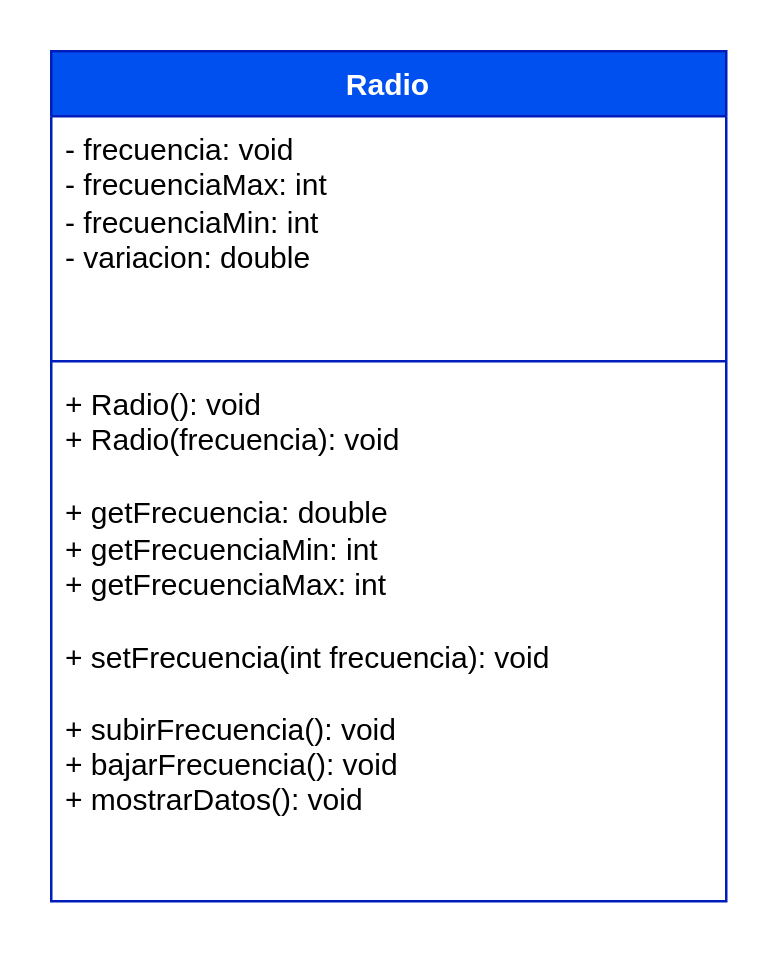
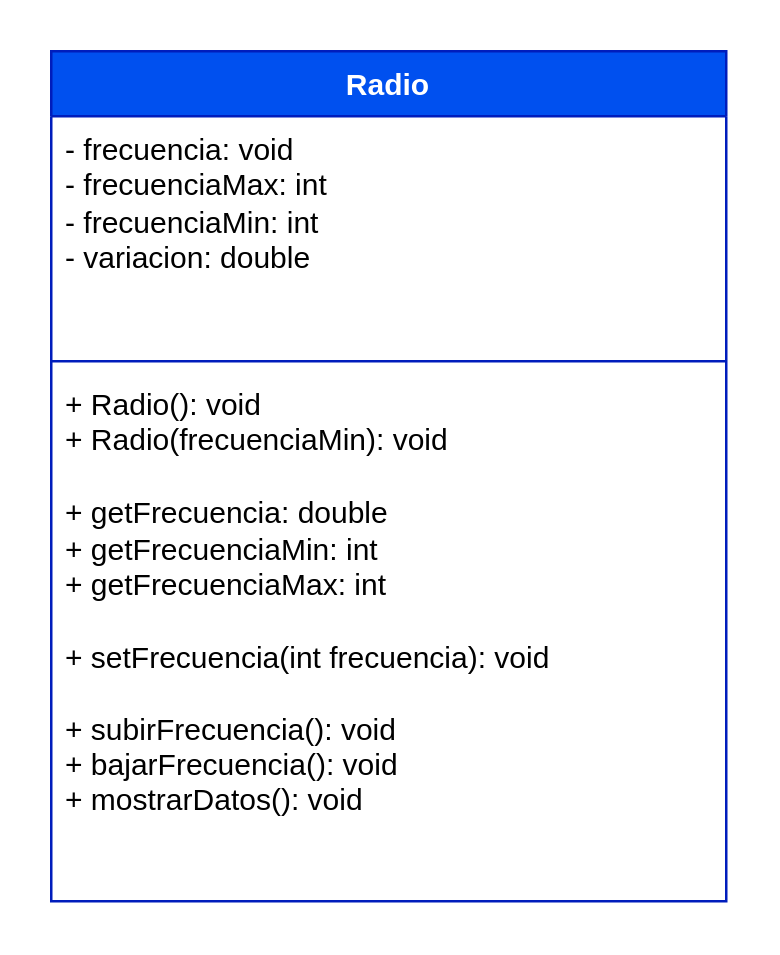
- <mxCell id="5" value="+ Radio(): void&lt;br&gt;+ Radio(frecuencia): void&lt;br&gt;&lt;br&gt;+ getFrecuencia: double&lt;br&gt;+ getFrecuenciaMin: int&lt;br&gt;+ getFrecuenciaMax: int&lt;br&gt;&lt;br&gt;+ setFrecuencia(int frecuencia): void&lt;br&gt;&lt;br&gt;+ subirFrecuencia(): void&lt;br&gt;+ bajarFrecuencia(): void&lt;br&gt;+ mostrarDatos(): void&lt;br&gt;" style="text;strokeColor=none;fillColor=none;align=left;verticalAlign=top;spacingLeft=4;spacingRight=4;overflow=hidden;rotatable=0;points=[[0,0.5],[1,0.5]];portConstraint=eastwest;whiteSpace=wrap;html=1;" parent="2" vertex="1"><mxGeometry y="128" width="270" height="212" as="geometry" /></mxCell>
+ <mxCell id="5" value="+ Radio(): void&lt;br&gt;+ Radio(frecuenciaMin): void&lt;br&gt;&lt;br&gt;+ getFrecuencia: double&lt;br&gt;+ getFrecuenciaMin: int&lt;br&gt;+ getFrecuenciaMax: int&lt;br&gt;&lt;br&gt;+ setFrecuencia(int frecuencia): void&lt;br&gt;&lt;br&gt;+ subirFrecuencia(): void&lt;br&gt;+ bajarFrecuencia(): void&lt;br&gt;+ mostrarDatos(): void&lt;br&gt;" style="text;strokeColor=none;fillColor=none;align=left;verticalAlign=top;spacingLeft=4;spacingRight=4;overflow=hidden;rotatable=0;points=[[0,0.5],[1,0.5]];portConstraint=eastwest;whiteSpace=wrap;html=1;" parent="2" vertex="1"><mxGeometry y="128" width="270" height="212" as="geometry" /></mxCell>
